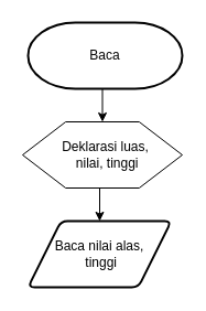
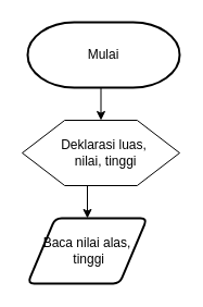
- <mxCell id="3" value="Baca" style="strokeWidth=2;html=1;shape=mxgraph.flowchart.terminator;whiteSpace=wrap;" vertex="1" parent="1"><mxGeometry x="25" y="20" width="140" height="60" as="geometry" /></mxCell>
+ <mxCell id="3" value="Mulai" style="strokeWidth=2;html=1;shape=mxgraph.flowchart.terminator;whiteSpace=wrap;" vertex="1" parent="1"><mxGeometry x="25" y="20" width="140" height="60" as="geometry" /></mxCell>
- <mxCell id="7" value="Baca nilai alas,&lt;div&gt;&amp;nbsp;tinggi&lt;/div&gt;" style="shape=parallelogram;html=1;strokeWidth=2;perimeter=parallelogramPerimeter;whiteSpace=wrap;rounded=1;arcSize=12;size=0.23;" vertex="1" parent="1"><mxGeometry x="25" y="200" width="130" height="60" as="geometry" /></mxCell>
+ <mxCell id="7" value="Baca nilai alas,&lt;div&gt;&amp;nbsp;tinggi&lt;/div&gt;" style="shape=parallelogram;html=1;strokeWidth=2;perimeter=parallelogramPerimeter;whiteSpace=wrap;rounded=1;arcSize=12;size=0.23;" vertex="1" parent="1"><mxGeometry x="25" y="200" width="110" height="60" as="geometry" /></mxCell>
